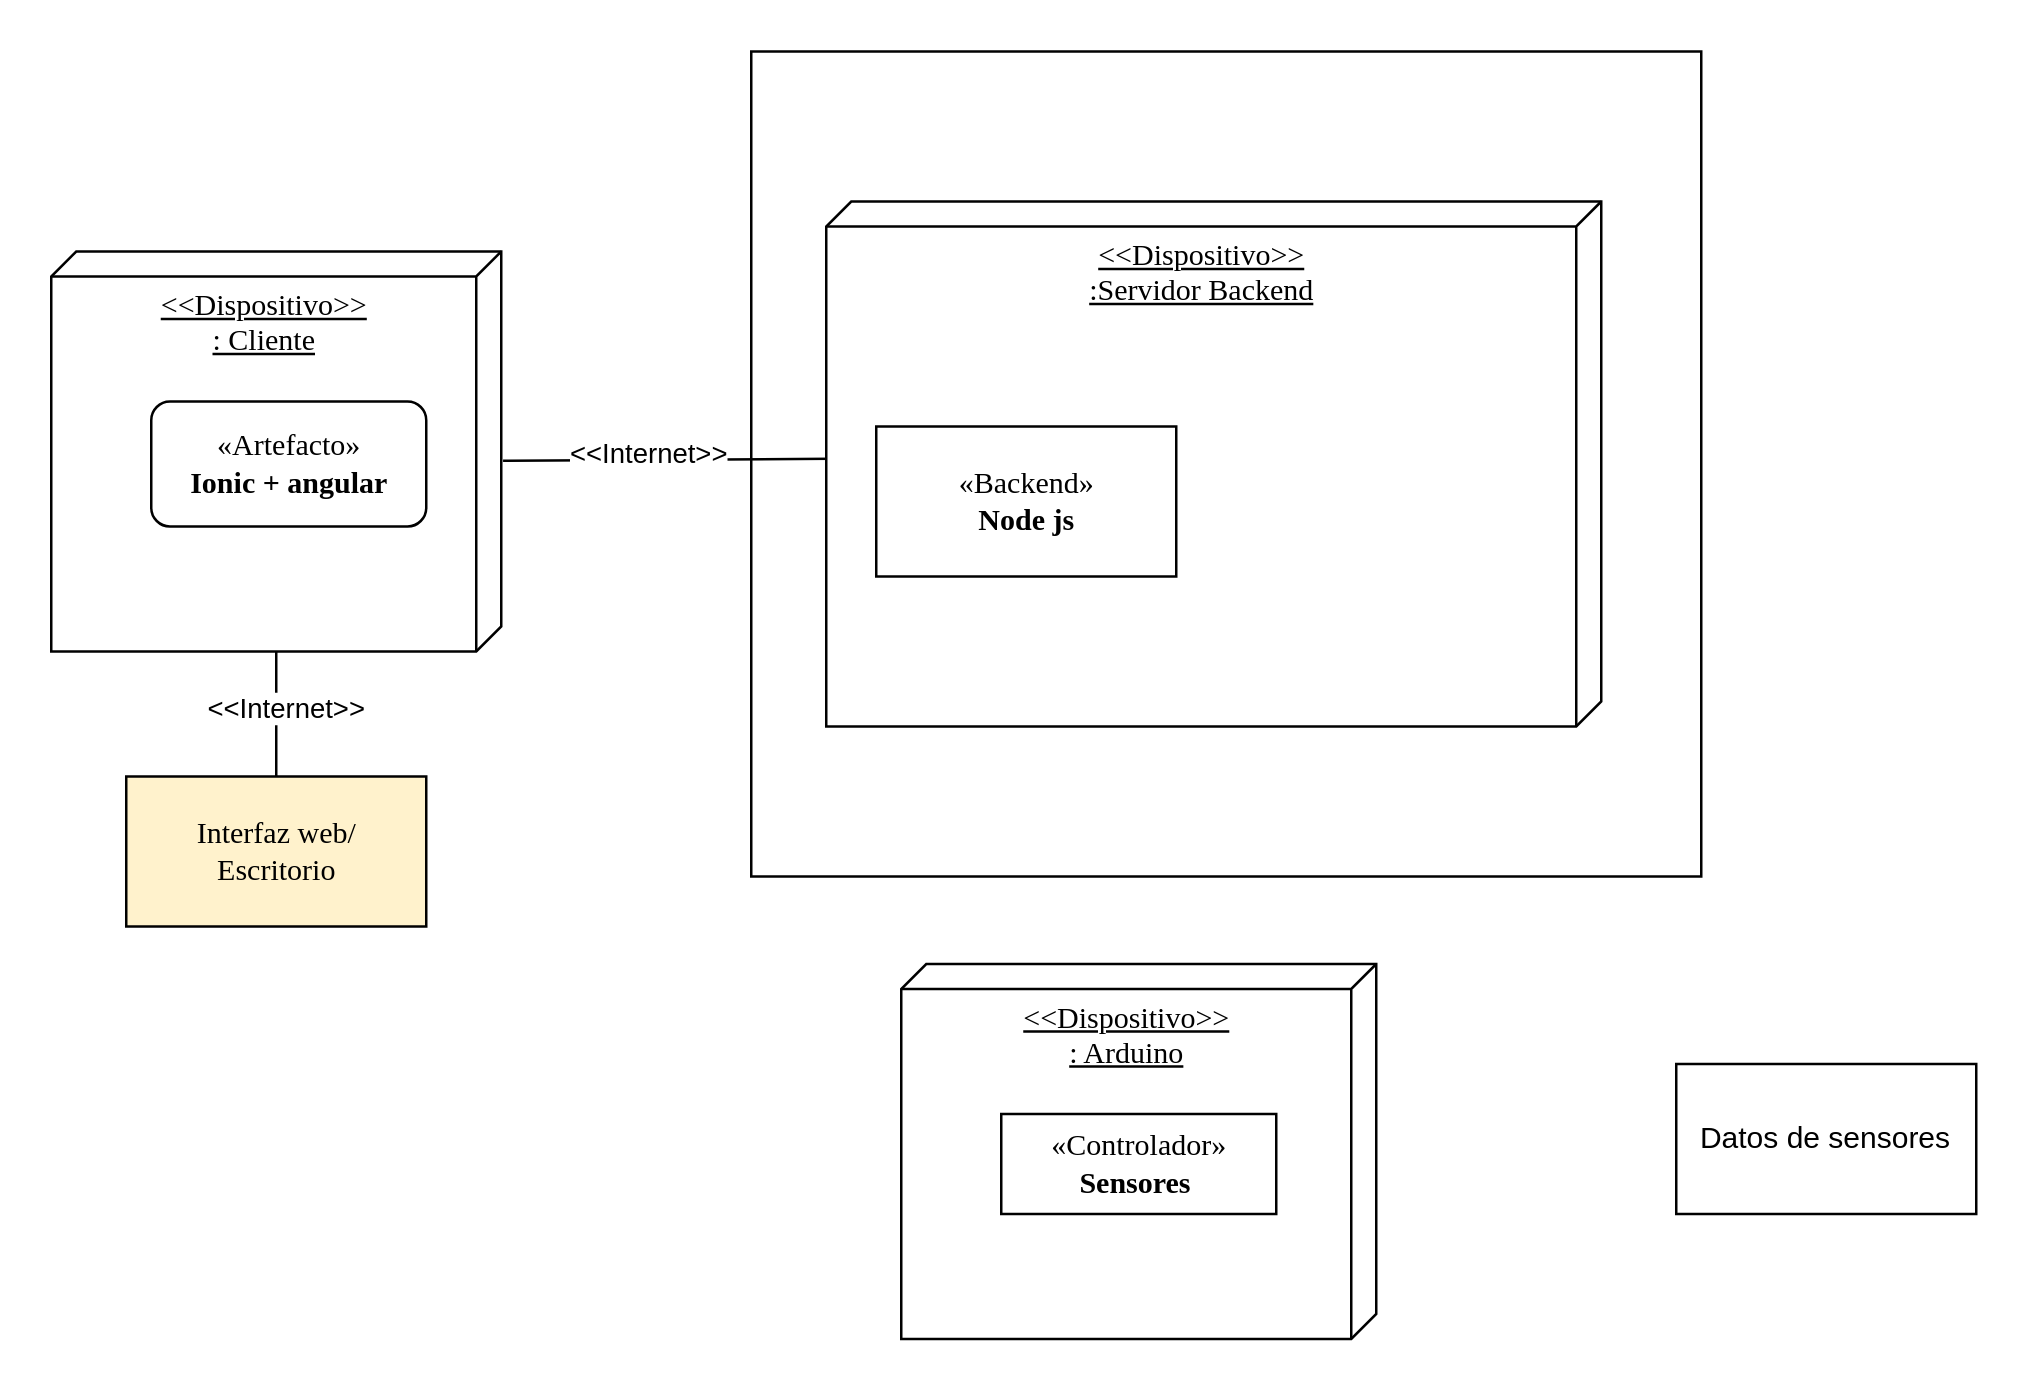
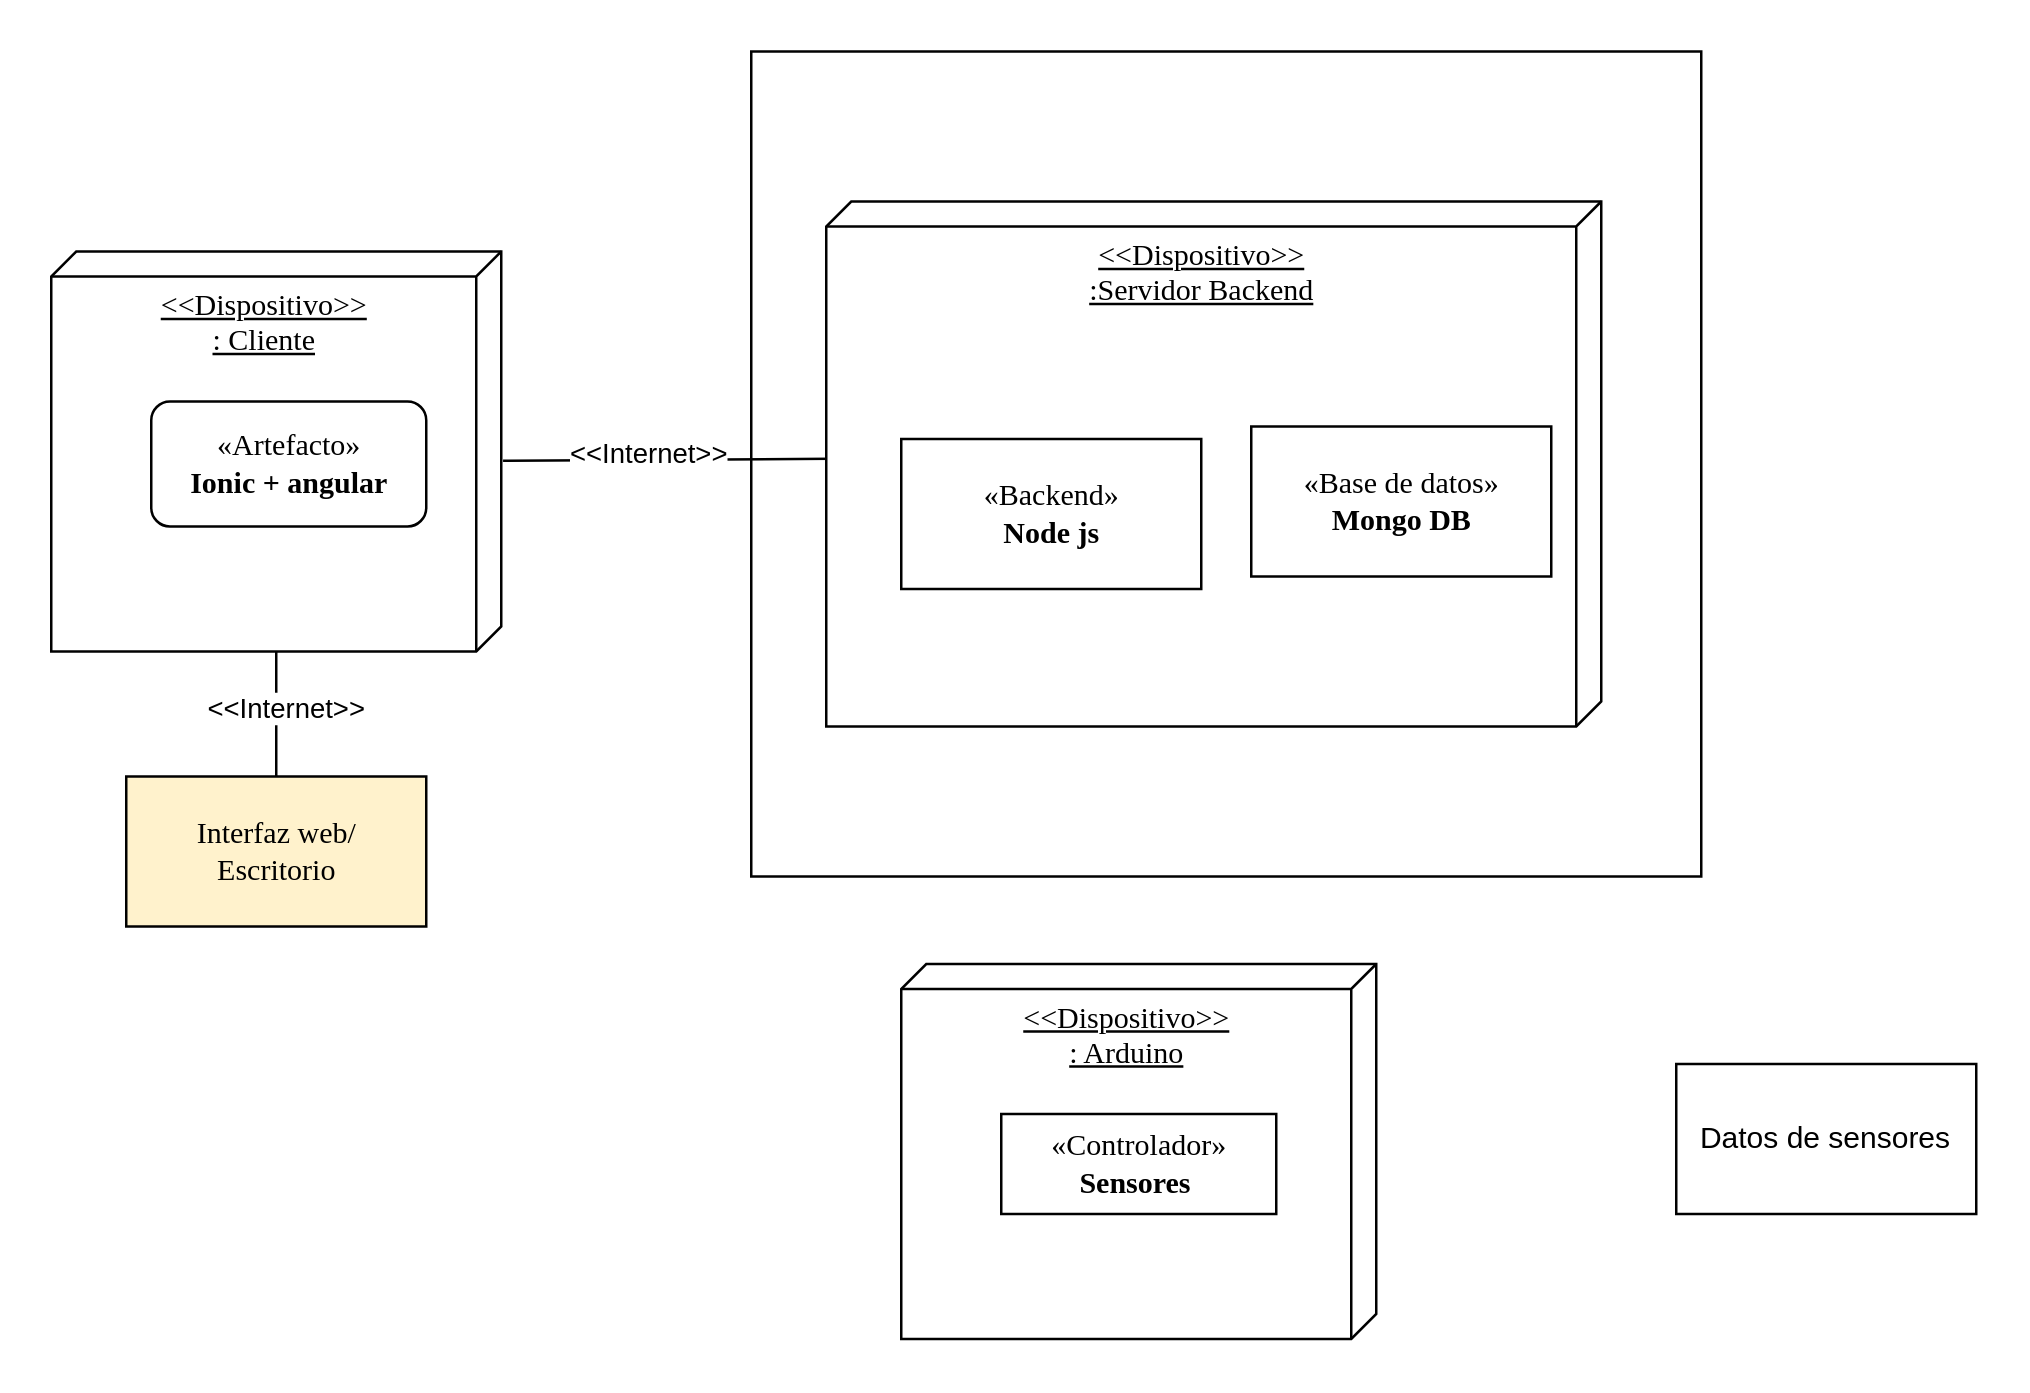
- <mxCell id="10" value="«Backend»&lt;br&gt;&lt;b&gt;Node js&lt;/b&gt;" style="html=1;rounded=0;shadow=0;comic=0;labelBackgroundColor=none;strokeWidth=1;fontFamily=Verdana;fontSize=12;align=center;" vertex="1" parent="8"><mxGeometry x="20" y="90" width="120" height="60" as="geometry" /></mxCell>
+ <mxCell id="10" value="«Backend»&lt;br&gt;&lt;b&gt;Node js&lt;/b&gt;" style="html=1;rounded=0;shadow=0;comic=0;labelBackgroundColor=none;strokeWidth=1;fontFamily=Verdana;fontSize=12;align=center;" vertex="1" parent="8"><mxGeometry x="30" y="95" width="120" height="60" as="geometry" /></mxCell>
+ <mxCell id="11" value="«Base de datos»&lt;br&gt;&lt;b&gt;Mongo DB&lt;/b&gt;" style="html=1;rounded=0;shadow=0;comic=0;labelBackgroundColor=none;strokeWidth=1;fontFamily=Verdana;fontSize=12;align=center;" vertex="1" parent="8"><mxGeometry x="170" y="90" width="120" height="60" as="geometry" /></mxCell>
